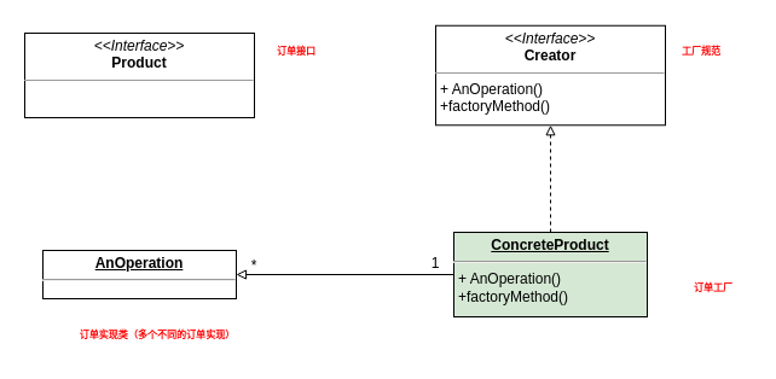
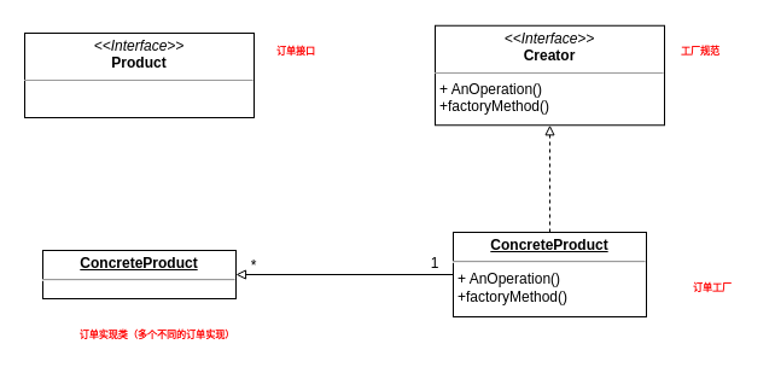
- <mxCell id="4" value="&lt;p style=&quot;margin:0px;margin-top:4px;text-align:center;text-decoration:underline;&quot;&gt;&lt;b&gt;AnOperation&lt;/b&gt;&lt;/p&gt;&lt;hr&gt;&lt;p style=&quot;margin:0px;margin-left:8px;&quot;&gt;&lt;br&gt;&lt;/p&gt;" style="verticalAlign=top;align=left;overflow=fill;fontSize=12;fontFamily=Helvetica;html=1;whiteSpace=wrap;" vertex="1" parent="1"><mxGeometry x="35" y="207" width="160" height="40" as="geometry" /></mxCell>
+ <mxCell id="4" value="&lt;p style=&quot;margin:0px;margin-top:4px;text-align:center;text-decoration:underline;&quot;&gt;&lt;b&gt;ConcreteProduct&lt;/b&gt;&lt;/p&gt;&lt;hr&gt;&lt;p style=&quot;margin:0px;margin-left:8px;&quot;&gt;&lt;br&gt;&lt;/p&gt;" style="verticalAlign=top;align=left;overflow=fill;fontSize=12;fontFamily=Helvetica;html=1;whiteSpace=wrap;" vertex="1" parent="1"><mxGeometry x="35" y="207" width="160" height="40" as="geometry" /></mxCell>
- <mxCell id="7" value="&lt;p style=&quot;margin:0px;margin-top:4px;text-align:center;text-decoration:underline;&quot;&gt;&lt;b&gt;ConcreteProduct&lt;/b&gt;&lt;/p&gt;&lt;hr&gt;&lt;p style=&quot;border-color: var(--border-color); margin: 0px 0px 0px 4px;&quot;&gt;+ AnOperation()&lt;/p&gt;&lt;p style=&quot;border-color: var(--border-color); margin: 0px 0px 0px 4px;&quot;&gt;+factoryMethod()&lt;/p&gt;" style="verticalAlign=top;align=left;overflow=fill;fontSize=12;fontFamily=Helvetica;html=1;whiteSpace=wrap;fillColor=#d5e8d4;" vertex="1" parent="1"><mxGeometry x="375" y="192" width="160" height="70" as="geometry" /></mxCell>
+ <mxCell id="7" value="&lt;p style=&quot;margin:0px;margin-top:4px;text-align:center;text-decoration:underline;&quot;&gt;&lt;b&gt;ConcreteProduct&lt;/b&gt;&lt;/p&gt;&lt;hr&gt;&lt;p style=&quot;border-color: var(--border-color); margin: 0px 0px 0px 4px;&quot;&gt;+ AnOperation()&lt;/p&gt;&lt;p style=&quot;border-color: var(--border-color); margin: 0px 0px 0px 4px;&quot;&gt;+factoryMethod()&lt;/p&gt;" style="verticalAlign=top;align=left;overflow=fill;fontSize=12;fontFamily=Helvetica;html=1;whiteSpace=wrap;" vertex="1" parent="1"><mxGeometry x="375" y="192" width="160" height="70" as="geometry" /></mxCell>
